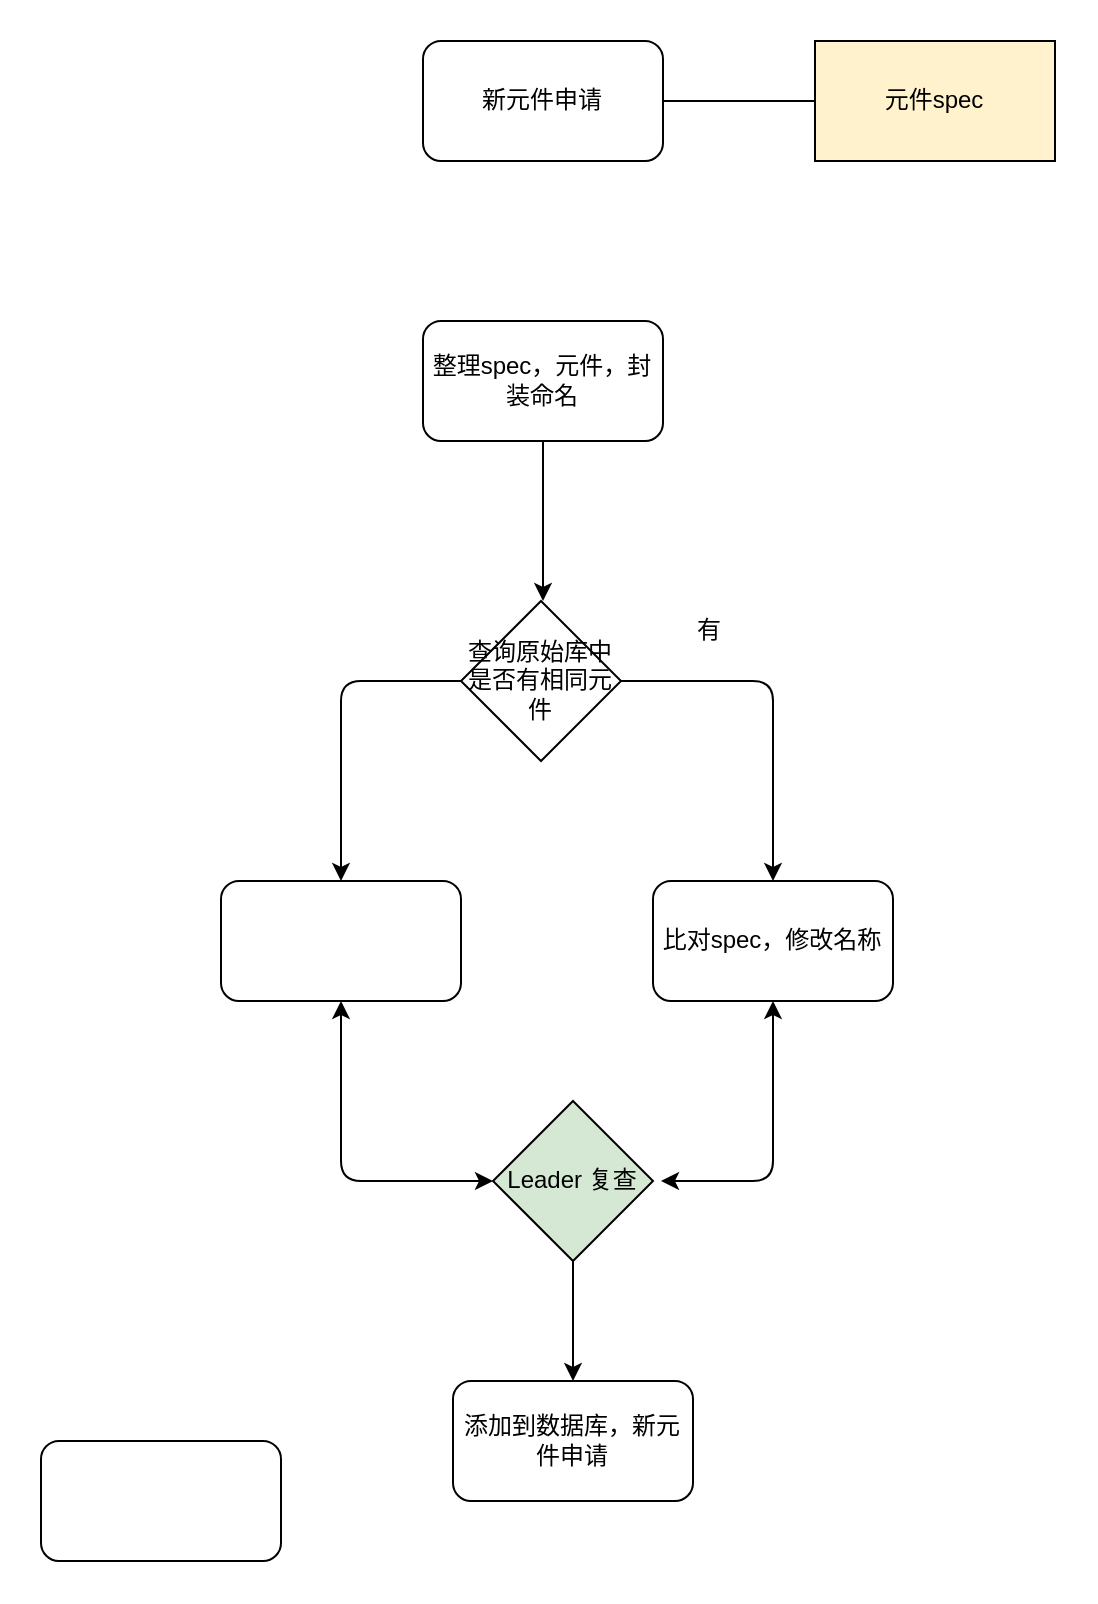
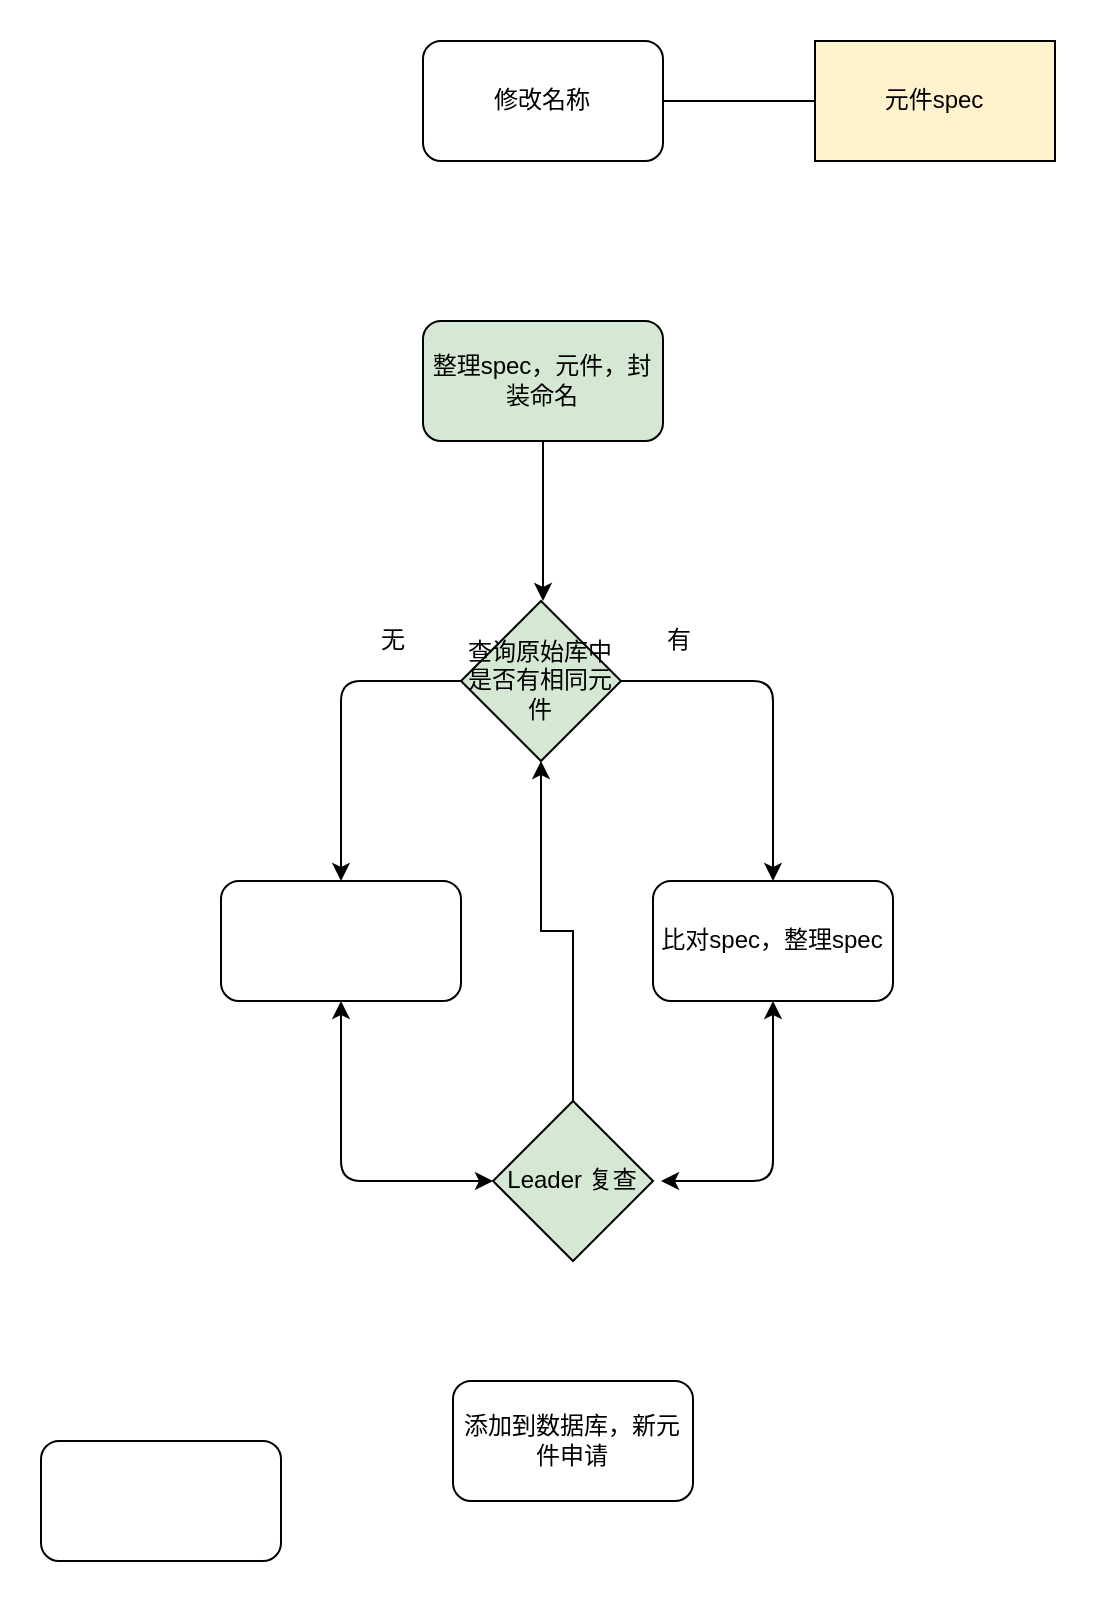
- <mxCell id="2" value="新元件申请" style="rounded=1;whiteSpace=wrap;html=1;" vertex="1" parent="1"><mxGeometry x="211" y="20" width="120" height="60" as="geometry" /></mxCell>
+ <mxCell id="2" value="修改名称" style="rounded=1;whiteSpace=wrap;html=1;" vertex="1" parent="1"><mxGeometry x="211" y="20" width="120" height="60" as="geometry" /></mxCell>
- <mxCell id="4" value="整理spec，元件，封装命名" style="rounded=1;whiteSpace=wrap;html=1;" vertex="1" parent="1"><mxGeometry x="211" y="160" width="120" height="60" as="geometry" /></mxCell>
+ <mxCell id="4" value="整理spec，元件，封装命名" style="rounded=1;whiteSpace=wrap;html=1;fillColor=#d5e8d4;" vertex="1" parent="1"><mxGeometry x="211" y="160" width="120" height="60" as="geometry" /></mxCell>
- <mxCell id="14" value="有" style="text;html=1;resizable=0;autosize=1;align=center;verticalAlign=middle;points=[];fillColor=none;strokeColor=none;rounded=0;" vertex="1" parent="1"><mxGeometry x="339" y="305" width="30" height="20" as="geometry" /></mxCell>
+ <mxCell id="14" value="有" style="text;html=1;resizable=0;autosize=1;align=center;verticalAlign=middle;points=[];fillColor=none;strokeColor=none;rounded=0;" vertex="1" parent="1"><mxGeometry x="324" y="310" width="30" height="20" as="geometry" /></mxCell>
+ <mxCell id="10" value="无" style="text;html=1;resizable=0;autosize=1;align=center;verticalAlign=middle;points=[];fillColor=none;strokeColor=none;rounded=0;" vertex="1" parent="1"><mxGeometry x="181" y="310" width="30" height="20" as="geometry" /></mxCell>
- <mxCell id="7" value="查询原始库中是否有相同元件" style="rhombus;whiteSpace=wrap;html=1;" vertex="1" parent="1"><mxGeometry x="230" y="300" width="80" height="80" as="geometry" /></mxCell>
+ <mxCell id="7" value="查询原始库中是否有相同元件" style="rhombus;whiteSpace=wrap;html=1;fillColor=#d5e8d4;" vertex="1" parent="1"><mxGeometry x="230" y="300" width="80" height="80" as="geometry" /></mxCell>
- <mxCell id="12" value="比对spec，修改名称" style="rounded=1;whiteSpace=wrap;html=1;" vertex="1" parent="1"><mxGeometry x="326" y="440" width="120" height="60" as="geometry" /></mxCell>
+ <mxCell id="12" value="比对spec，整理spec" style="rounded=1;whiteSpace=wrap;html=1;" vertex="1" parent="1"><mxGeometry x="326" y="440" width="120" height="60" as="geometry" /></mxCell>
- <mxCell id="15" value="" style="edgeStyle=orthogonalEdgeStyle;rounded=0;orthogonalLoop=1;jettySize=auto;html=1;" edge="1" parent="1" source="16" target="13"><mxGeometry relative="1" as="geometry" /></mxCell>
+ <mxCell id="15" value="" style="edgeStyle=orthogonalEdgeStyle;rounded=0;orthogonalLoop=1;jettySize=auto;html=1;" edge="1" parent="1" source="16" target="7"><mxGeometry relative="1" as="geometry" /></mxCell>
